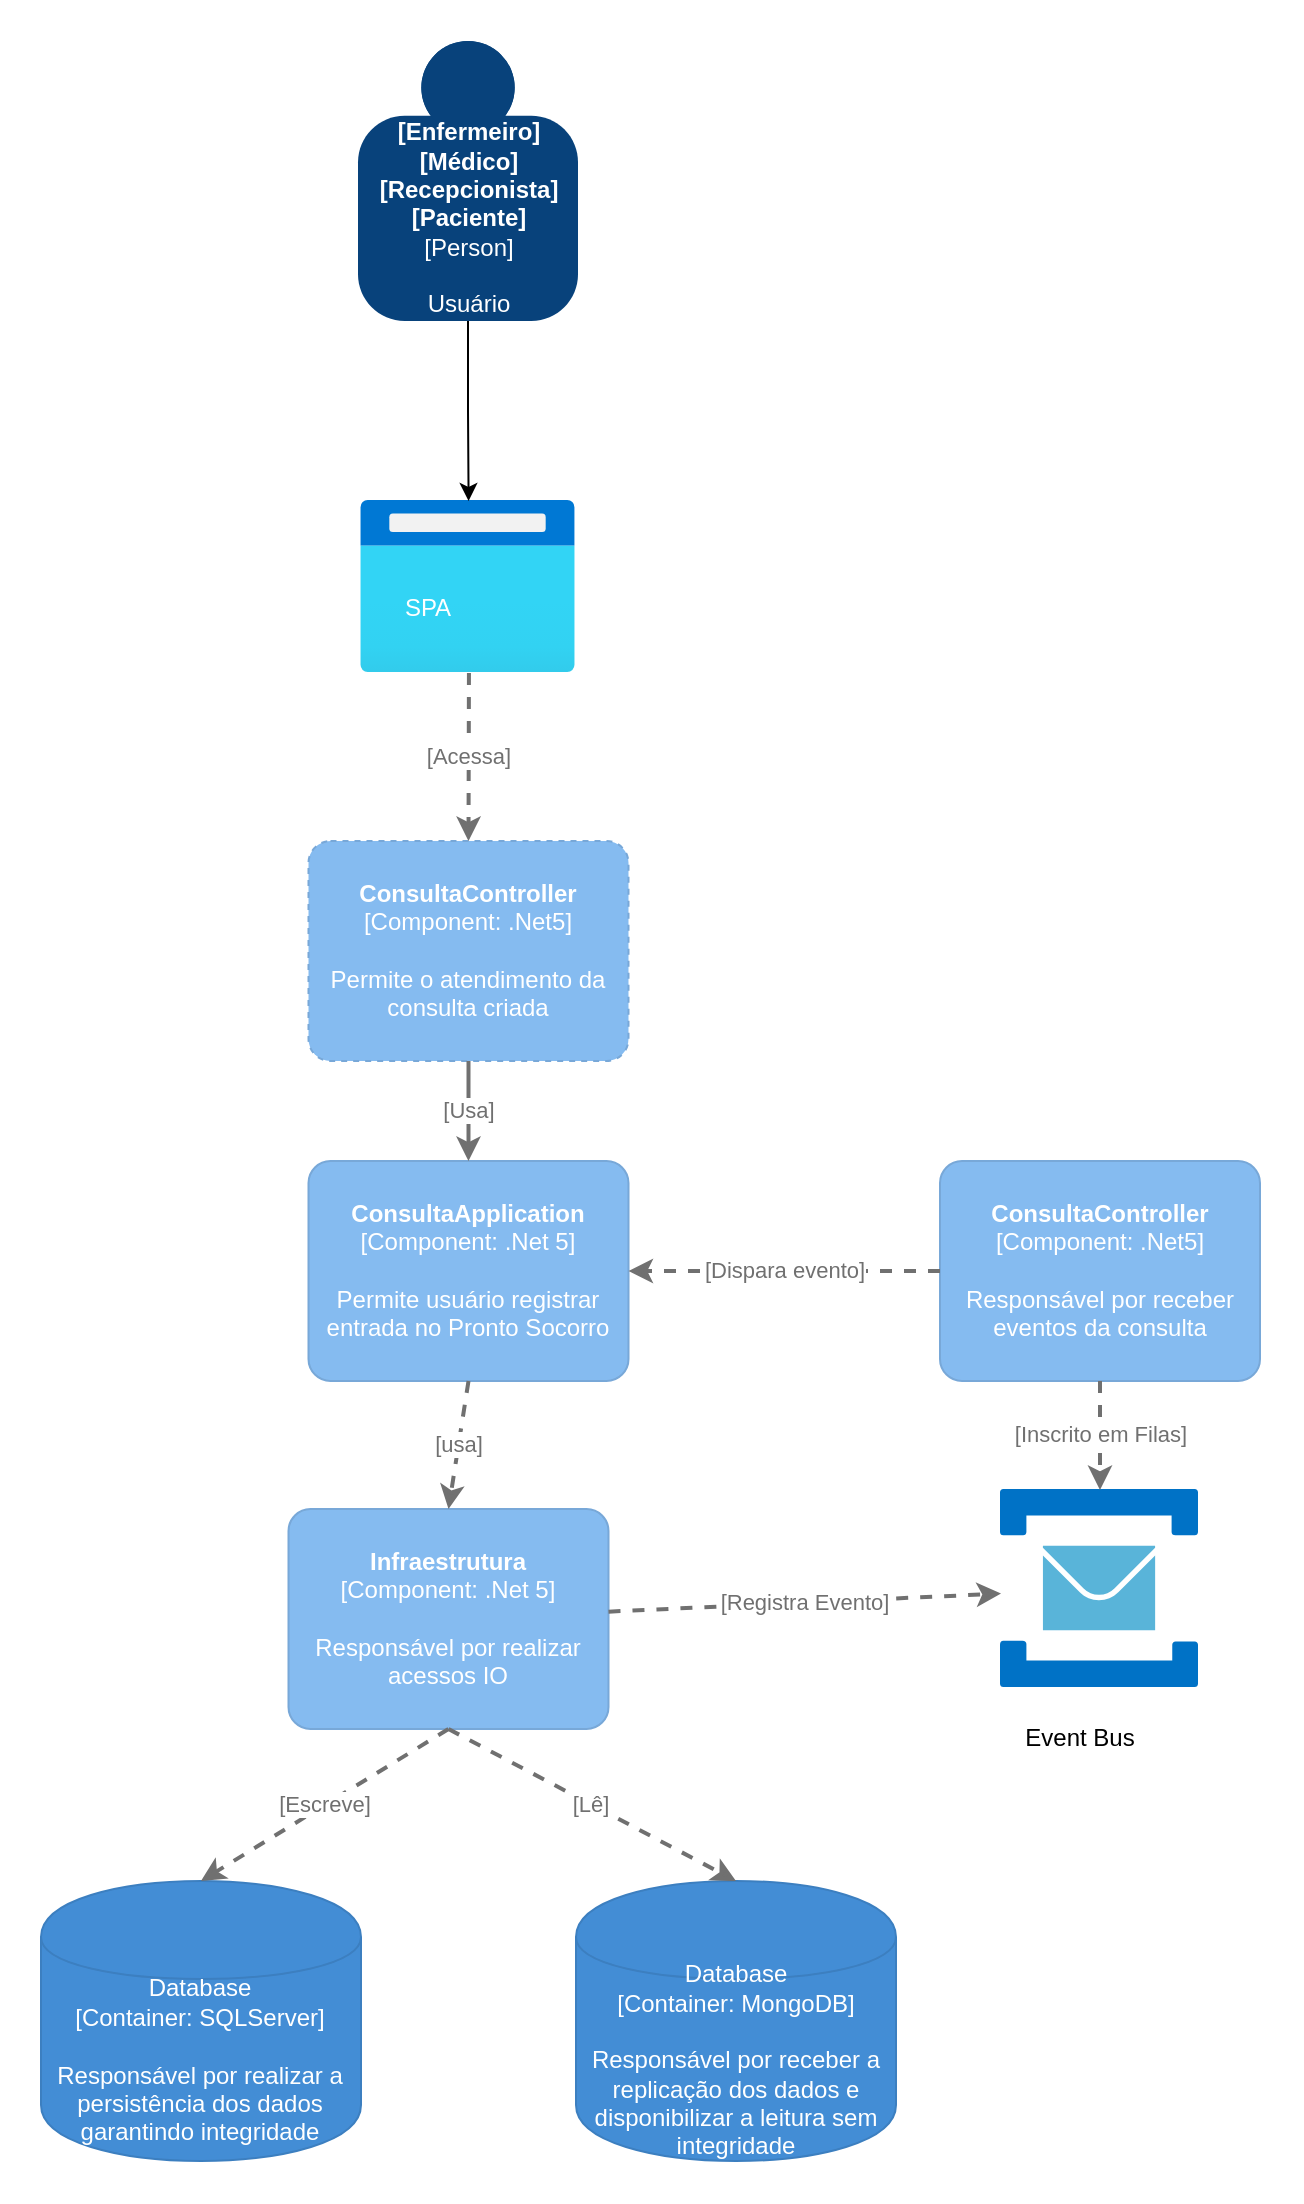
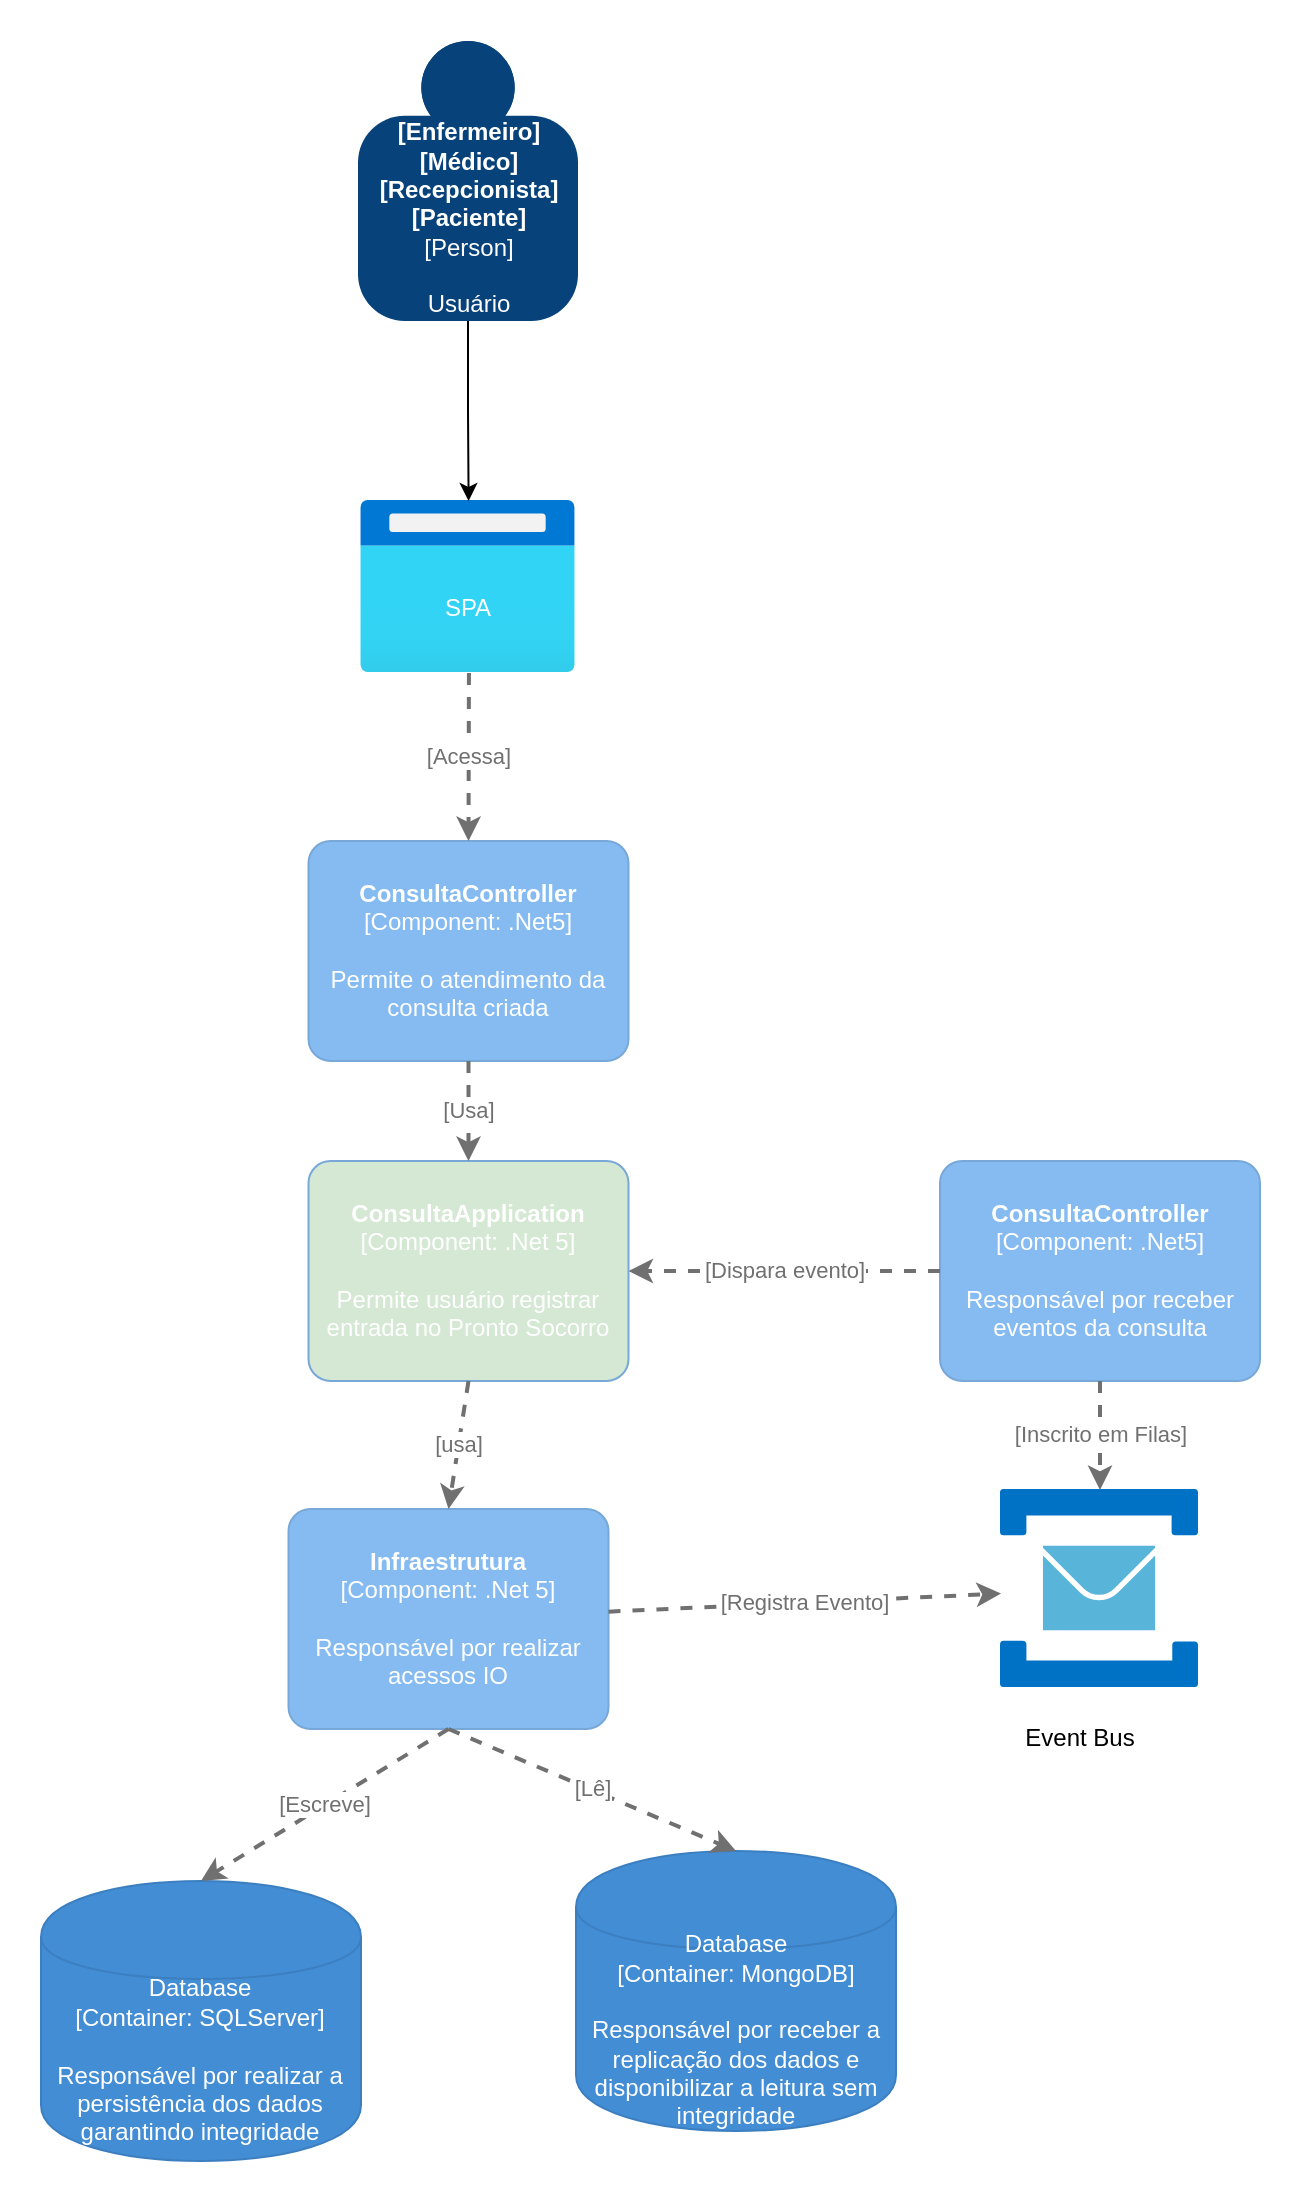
- <mxCell id="4" value="SPA" style="text;html=1;strokeColor=none;fillColor=none;align=center;verticalAlign=middle;whiteSpace=wrap;rounded=0;fontColor=white;" vertex="1" parent="1"><mxGeometry x="184" y="289" width="60" height="30" as="geometry" /></mxCell>
+ <mxCell id="4" value="SPA" style="text;html=1;strokeColor=none;fillColor=none;align=center;verticalAlign=middle;whiteSpace=wrap;rounded=0;fontColor=white;" vertex="1" parent="1"><mxGeometry x="204" y="289" width="60" height="30" as="geometry" /></mxCell>
- <mxCell id="2" value="&lt;b&gt;ConsultaController&lt;/b&gt;&lt;div&gt;[Component: .Net5]&lt;/div&gt;&lt;br&gt;&lt;div&gt;Permite o atendimento da consulta criada&lt;/div&gt;" style="rounded=1;whiteSpace=wrap;html=1;labelBackgroundColor=none;fillColor=#85BBF0;fontColor=#ffffff;align=center;arcSize=10;strokeColor=#78A8D8;metaEdit=1;metaData={&quot;c4Type&quot;:{&quot;editable&quot;:false}};points=[[0.25,0,0],[0.5,0,0],[0.75,0,0],[1,0.25,0],[1,0.5,0],[1,0.75,0],[0.75,1,0],[0.5,1,0],[0.25,1,0],[0,0.75,0],[0,0.5,0],[0,0.25,0]];dashed=1;" vertex="1" parent="1"><mxGeometry x="153.75" y="420" width="160" height="110.0" as="geometry" /></mxCell>
+ <mxCell id="2" value="&lt;b&gt;ConsultaController&lt;/b&gt;&lt;div&gt;[Component: .Net5]&lt;/div&gt;&lt;br&gt;&lt;div&gt;Permite o atendimento da consulta criada&lt;/div&gt;" style="rounded=1;whiteSpace=wrap;html=1;labelBackgroundColor=none;fillColor=#85BBF0;fontColor=#ffffff;align=center;arcSize=10;strokeColor=#78A8D8;metaEdit=1;metaData={&quot;c4Type&quot;:{&quot;editable&quot;:false}};points=[[0.25,0,0],[0.5,0,0],[0.75,0,0],[1,0.25,0],[1,0.5,0],[1,0.75,0],[0.75,1,0],[0.5,1,0],[0.25,1,0],[0,0.75,0],[0,0.5,0],[0,0.25,0]];" vertex="1" parent="1"><mxGeometry x="153.75" y="420" width="160" height="110.0" as="geometry" /></mxCell>
- <mxCell id="6" value="&lt;div style=&quot;text-align: left&quot;&gt;&lt;div style=&quot;text-align: center&quot;&gt;&lt;b&gt;&lt;/b&gt;&lt;/div&gt;&lt;div style=&quot;text-align: center&quot;&gt;[Usa]&lt;/div&gt;&lt;/div&gt;" style="edgeStyle=none;rounded=0;html=1;entryX=0.5;entryY=0;jettySize=auto;orthogonalLoop=1;strokeColor=#707070;strokeWidth=2;fontColor=#707070;jumpStyle=none;dashed=0;metaEdit=1;metaData={&quot;c4Type&quot;:{&quot;editable&quot;:false}};exitX=0.5;exitY=1;exitDx=0;exitDy=0;exitPerimeter=0;entryDx=0;entryDy=0;entryPerimeter=0;" edge="1" parent="1" source="2" target="5"><mxGeometry width="160" relative="1" as="geometry"><mxPoint x="363.75" y="550" as="sourcePoint" /><mxPoint x="523.75" y="550" as="targetPoint" /></mxGeometry></mxCell>
+ <mxCell id="6" value="&lt;div style=&quot;text-align: left&quot;&gt;&lt;div style=&quot;text-align: center&quot;&gt;&lt;b&gt;&lt;/b&gt;&lt;/div&gt;&lt;div style=&quot;text-align: center&quot;&gt;[Usa]&lt;/div&gt;&lt;/div&gt;" style="edgeStyle=none;rounded=0;html=1;entryX=0.5;entryY=0;jettySize=auto;orthogonalLoop=1;strokeColor=#707070;strokeWidth=2;fontColor=#707070;jumpStyle=none;dashed=1;metaEdit=1;metaData={&quot;c4Type&quot;:{&quot;editable&quot;:false}};exitX=0.5;exitY=1;exitDx=0;exitDy=0;exitPerimeter=0;entryDx=0;entryDy=0;entryPerimeter=0;" edge="1" parent="1" source="2" target="5"><mxGeometry width="160" relative="1" as="geometry"><mxPoint x="363.75" y="550" as="sourcePoint" /><mxPoint x="523.75" y="550" as="targetPoint" /></mxGeometry></mxCell>
- <mxCell id="5" value="&lt;b&gt;ConsultaApplication&lt;/b&gt;&lt;div&gt;[Component: .Net 5]&lt;/div&gt;&lt;br&gt;&lt;div&gt;Permite usuário registrar entrada no Pronto Socorro&lt;/div&gt;" style="rounded=1;whiteSpace=wrap;html=1;labelBackgroundColor=none;fillColor=#85BBF0;fontColor=#ffffff;align=center;arcSize=10;strokeColor=#78A8D8;metaEdit=1;metaData={&quot;c4Type&quot;:{&quot;editable&quot;:false}};points=[[0.25,0,0],[0.5,0,0],[0.75,0,0],[1,0.25,0],[1,0.5,0],[1,0.75,0],[0.75,1,0],[0.5,1,0],[0.25,1,0],[0,0.75,0],[0,0.5,0],[0,0.25,0]];" vertex="1" parent="1"><mxGeometry x="153.75" y="580" width="160" height="110.0" as="geometry" /></mxCell>
+ <mxCell id="5" value="&lt;b&gt;ConsultaApplication&lt;/b&gt;&lt;div&gt;[Component: .Net 5]&lt;/div&gt;&lt;br&gt;&lt;div&gt;Permite usuário registrar entrada no Pronto Socorro&lt;/div&gt;" style="rounded=1;whiteSpace=wrap;html=1;labelBackgroundColor=none;fillColor=#d5e8d4;fontColor=#ffffff;align=center;arcSize=10;strokeColor=#78A8D8;metaEdit=1;metaData={&quot;c4Type&quot;:{&quot;editable&quot;:false}};points=[[0.25,0,0],[0.5,0,0],[0.75,0,0],[1,0.25,0],[1,0.5,0],[1,0.75,0],[0.75,1,0],[0.5,1,0],[0.25,1,0],[0,0.75,0],[0,0.5,0],[0,0.25,0]];" vertex="1" parent="1"><mxGeometry x="153.75" y="580" width="160" height="110.0" as="geometry" /></mxCell>
- <mxCell id="10" value="Database&lt;div&gt;[Container:&amp;nbsp;MongoDB]&lt;/div&gt;&lt;br&gt;&lt;div&gt;Responsável por receber a replicação dos dados e disponibilizar a leitura sem integridade&lt;/div&gt;" style="shape=cylinder;whiteSpace=wrap;html=1;boundedLbl=1;rounded=0;labelBackgroundColor=none;fillColor=#438DD5;fontSize=12;fontColor=#ffffff;align=center;strokeColor=#3C7FC0;metaEdit=1;points=[[0.5,0,0],[1,0.25,0],[1,0.5,0],[1,0.75,0],[0.5,1,0],[0,0.75,0],[0,0.5,0],[0,0.25,0]];metaData={&quot;c4Type&quot;:{&quot;editable&quot;:false}};" vertex="1" parent="1"><mxGeometry x="287.5" y="940" width="160" height="140" as="geometry" /></mxCell>
+ <mxCell id="10" value="Database&lt;div&gt;[Container:&amp;nbsp;MongoDB]&lt;/div&gt;&lt;br&gt;&lt;div&gt;Responsável por receber a replicação dos dados e disponibilizar a leitura sem integridade&lt;/div&gt;" style="shape=cylinder;whiteSpace=wrap;html=1;boundedLbl=1;rounded=0;labelBackgroundColor=none;fillColor=#438DD5;fontSize=12;fontColor=#ffffff;align=center;strokeColor=#3C7FC0;metaEdit=1;points=[[0.5,0,0],[1,0.25,0],[1,0.5,0],[1,0.75,0],[0.5,1,0],[0,0.75,0],[0,0.5,0],[0,0.25,0]];metaData={&quot;c4Type&quot;:{&quot;editable&quot;:false}};" vertex="1" parent="1"><mxGeometry x="287.5" y="925" width="160" height="140" as="geometry" /></mxCell>
